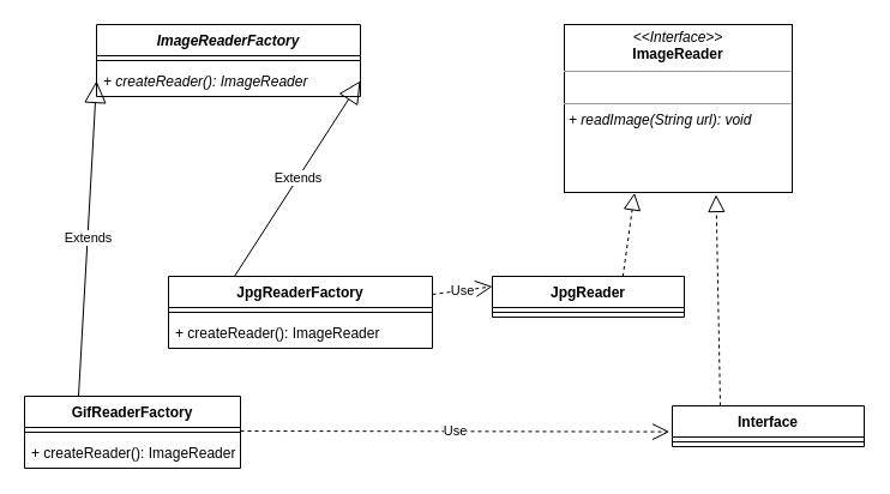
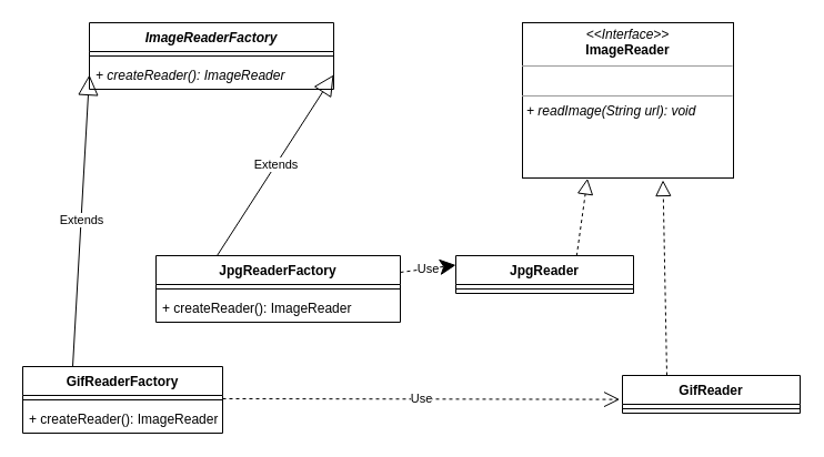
- <mxCell id="18" value="Use" style="endArrow=open;endSize=12;dashed=1;html=1;rounded=0;exitX=1;exitY=0.25;exitDx=0;exitDy=0;entryX=0;entryY=0.25;entryDx=0;entryDy=0;" edge="1" parent="1" source="8" target="16"><mxGeometry width="160" relative="1" as="geometry"><mxPoint x="290" y="160" as="sourcePoint" /><mxPoint x="450" y="160" as="targetPoint" /></mxGeometry></mxCell>
+ <mxCell id="18" value="Use" style="endArrow=classic;endSize=12;dashed=1;html=1;rounded=0;exitX=1;exitY=0.25;exitDx=0;exitDy=0;entryX=0;entryY=0.25;entryDx=0;entryDy=0;" edge="1" parent="1" source="8" target="16"><mxGeometry width="160" relative="1" as="geometry"><mxPoint x="290" y="160" as="sourcePoint" /><mxPoint x="450" y="160" as="targetPoint" /></mxGeometry></mxCell>
- <mxCell id="14" value="Interface" style="swimlane;fontStyle=1;align=center;verticalAlign=top;childLayout=stackLayout;horizontal=1;startSize=26;horizontalStack=0;resizeParent=1;resizeParentMax=0;resizeLast=0;collapsible=1;marginBottom=0;" vertex="1" parent="1"><mxGeometry x="560" y="338" width="160" height="34" as="geometry" /></mxCell>
+ <mxCell id="14" value="GifReader" style="swimlane;fontStyle=1;align=center;verticalAlign=top;childLayout=stackLayout;horizontal=1;startSize=26;horizontalStack=0;resizeParent=1;resizeParentMax=0;resizeLast=0;collapsible=1;marginBottom=0;" vertex="1" parent="1"><mxGeometry x="560" y="338" width="160" height="34" as="geometry" /></mxCell>
